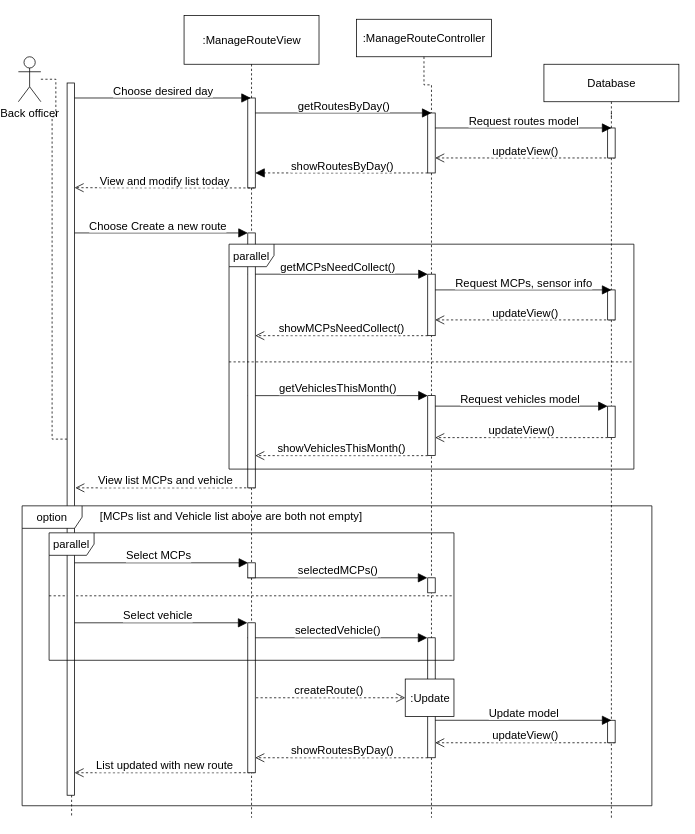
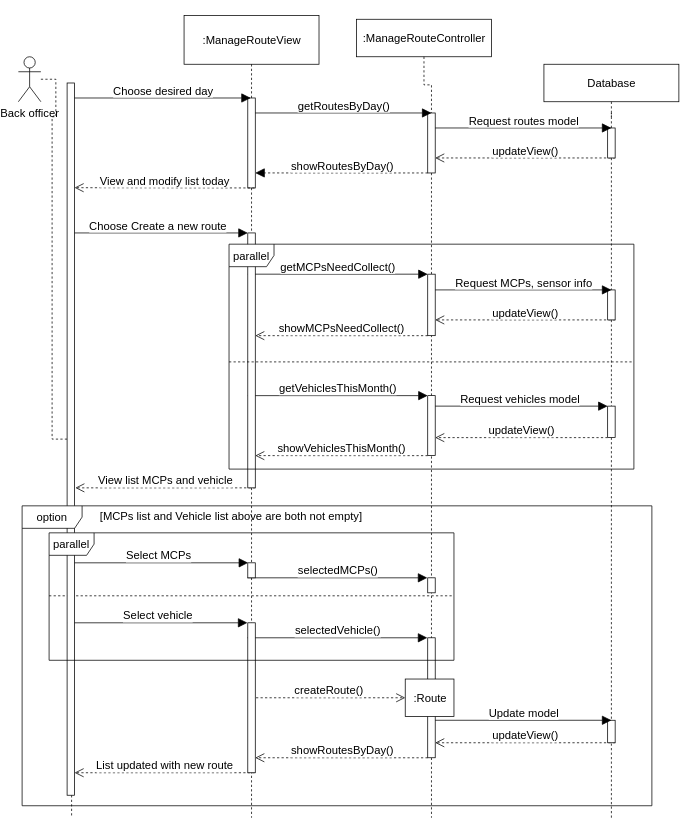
- <mxCell id="61" value=":Update" style="html=1;fontSize=15;" vertex="1" parent="1"><mxGeometry x="536" y="905" width="65" height="50" as="geometry" /></mxCell>
+ <mxCell id="61" value=":Route" style="html=1;fontSize=15;" vertex="1" parent="1"><mxGeometry x="536" y="905" width="65" height="50" as="geometry" /></mxCell>
